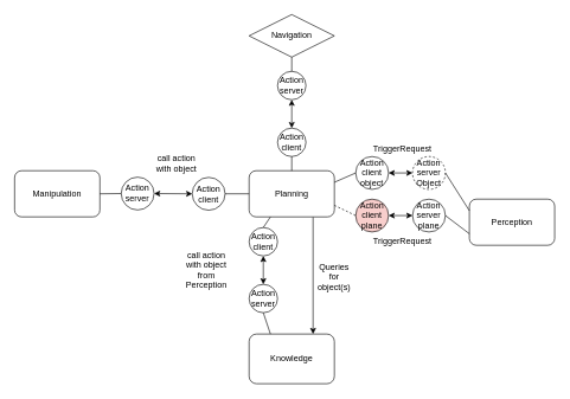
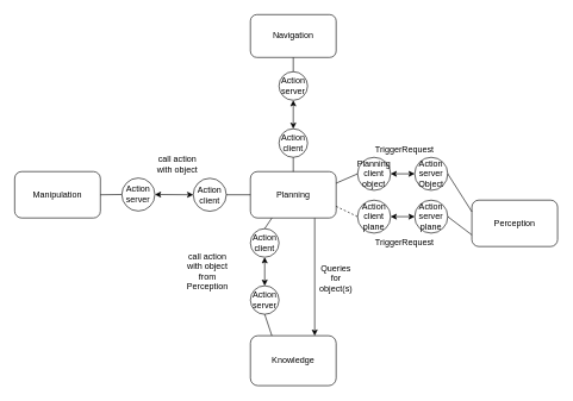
- <mxCell id="7" value="Navigation" style="rhombus;whiteSpace=wrap;html=1;" vertex="1" parent="1"><mxGeometry x="350" y="20" width="120" height="60" as="geometry" /></mxCell>
+ <mxCell id="7" value="Navigation" style="rounded=1;whiteSpace=wrap;html=1;" vertex="1" parent="1"><mxGeometry x="350" y="20" width="120" height="60" as="geometry" /></mxCell>
- <mxCell id="18" value="Action&lt;br&gt;&lt;div&gt;client&lt;br&gt;object&lt;br&gt;&lt;/div&gt;" style="ellipse;whiteSpace=wrap;html=1;aspect=fixed;" vertex="1" parent="1"><mxGeometry x="500" y="220" width="46.25" height="46.25" as="geometry" /></mxCell>
+ <mxCell id="18" value="Planning&lt;br&gt;&lt;div&gt;client&lt;br&gt;object&lt;br&gt;&lt;/div&gt;" style="ellipse;whiteSpace=wrap;html=1;aspect=fixed;" vertex="1" parent="1"><mxGeometry x="500" y="220" width="46.25" height="46.25" as="geometry" /></mxCell>
- <mxCell id="19" value="Action&lt;br&gt;server&lt;br&gt;Object" style="ellipse;whiteSpace=wrap;html=1;aspect=fixed;dashed=1;" vertex="1" parent="1"><mxGeometry x="580" y="220" width="46.25" height="46.25" as="geometry" /></mxCell>
+ <mxCell id="19" value="Action&lt;br&gt;server&lt;br&gt;Object" style="ellipse;whiteSpace=wrap;html=1;aspect=fixed;" vertex="1" parent="1"><mxGeometry x="580" y="220" width="46.25" height="46.25" as="geometry" /></mxCell>
- <mxCell id="23" value="Action&lt;br&gt;&lt;div&gt;client&lt;/div&gt;&lt;div&gt;plane&lt;br&gt;&lt;/div&gt;" style="ellipse;whiteSpace=wrap;html=1;aspect=fixed;fillColor=#f8cecc;" vertex="1" parent="1"><mxGeometry x="500" y="280" width="46.25" height="46.25" as="geometry" /></mxCell>
+ <mxCell id="23" value="Action&lt;br&gt;&lt;div&gt;client&lt;/div&gt;&lt;div&gt;plane&lt;br&gt;&lt;/div&gt;" style="ellipse;whiteSpace=wrap;html=1;aspect=fixed;" vertex="1" parent="1"><mxGeometry x="500" y="280" width="46.25" height="46.25" as="geometry" /></mxCell>
